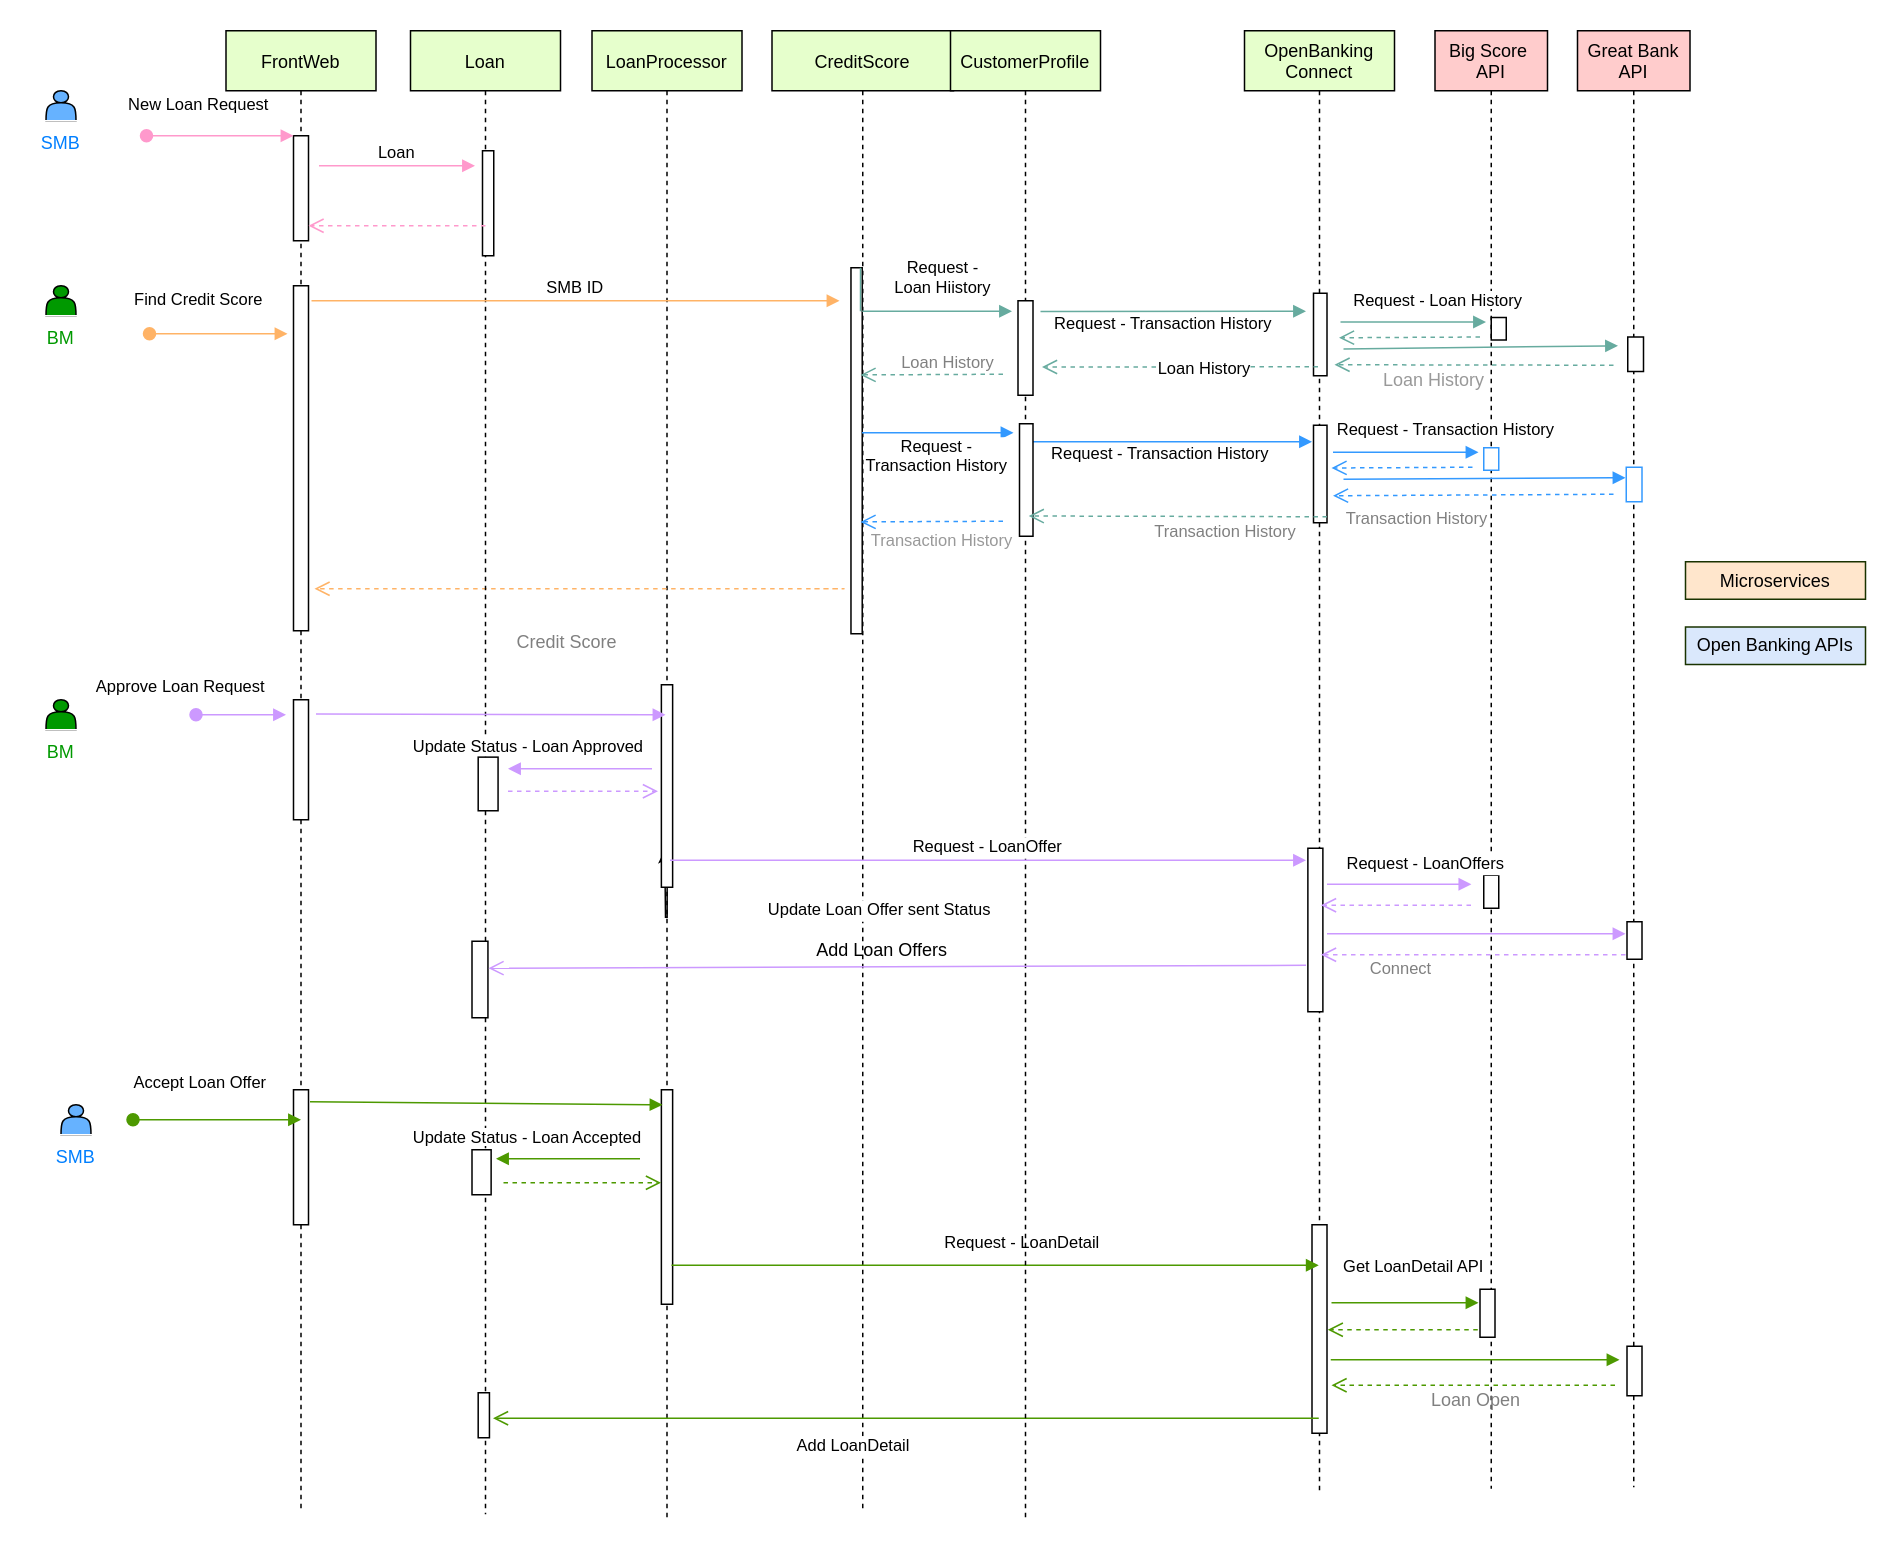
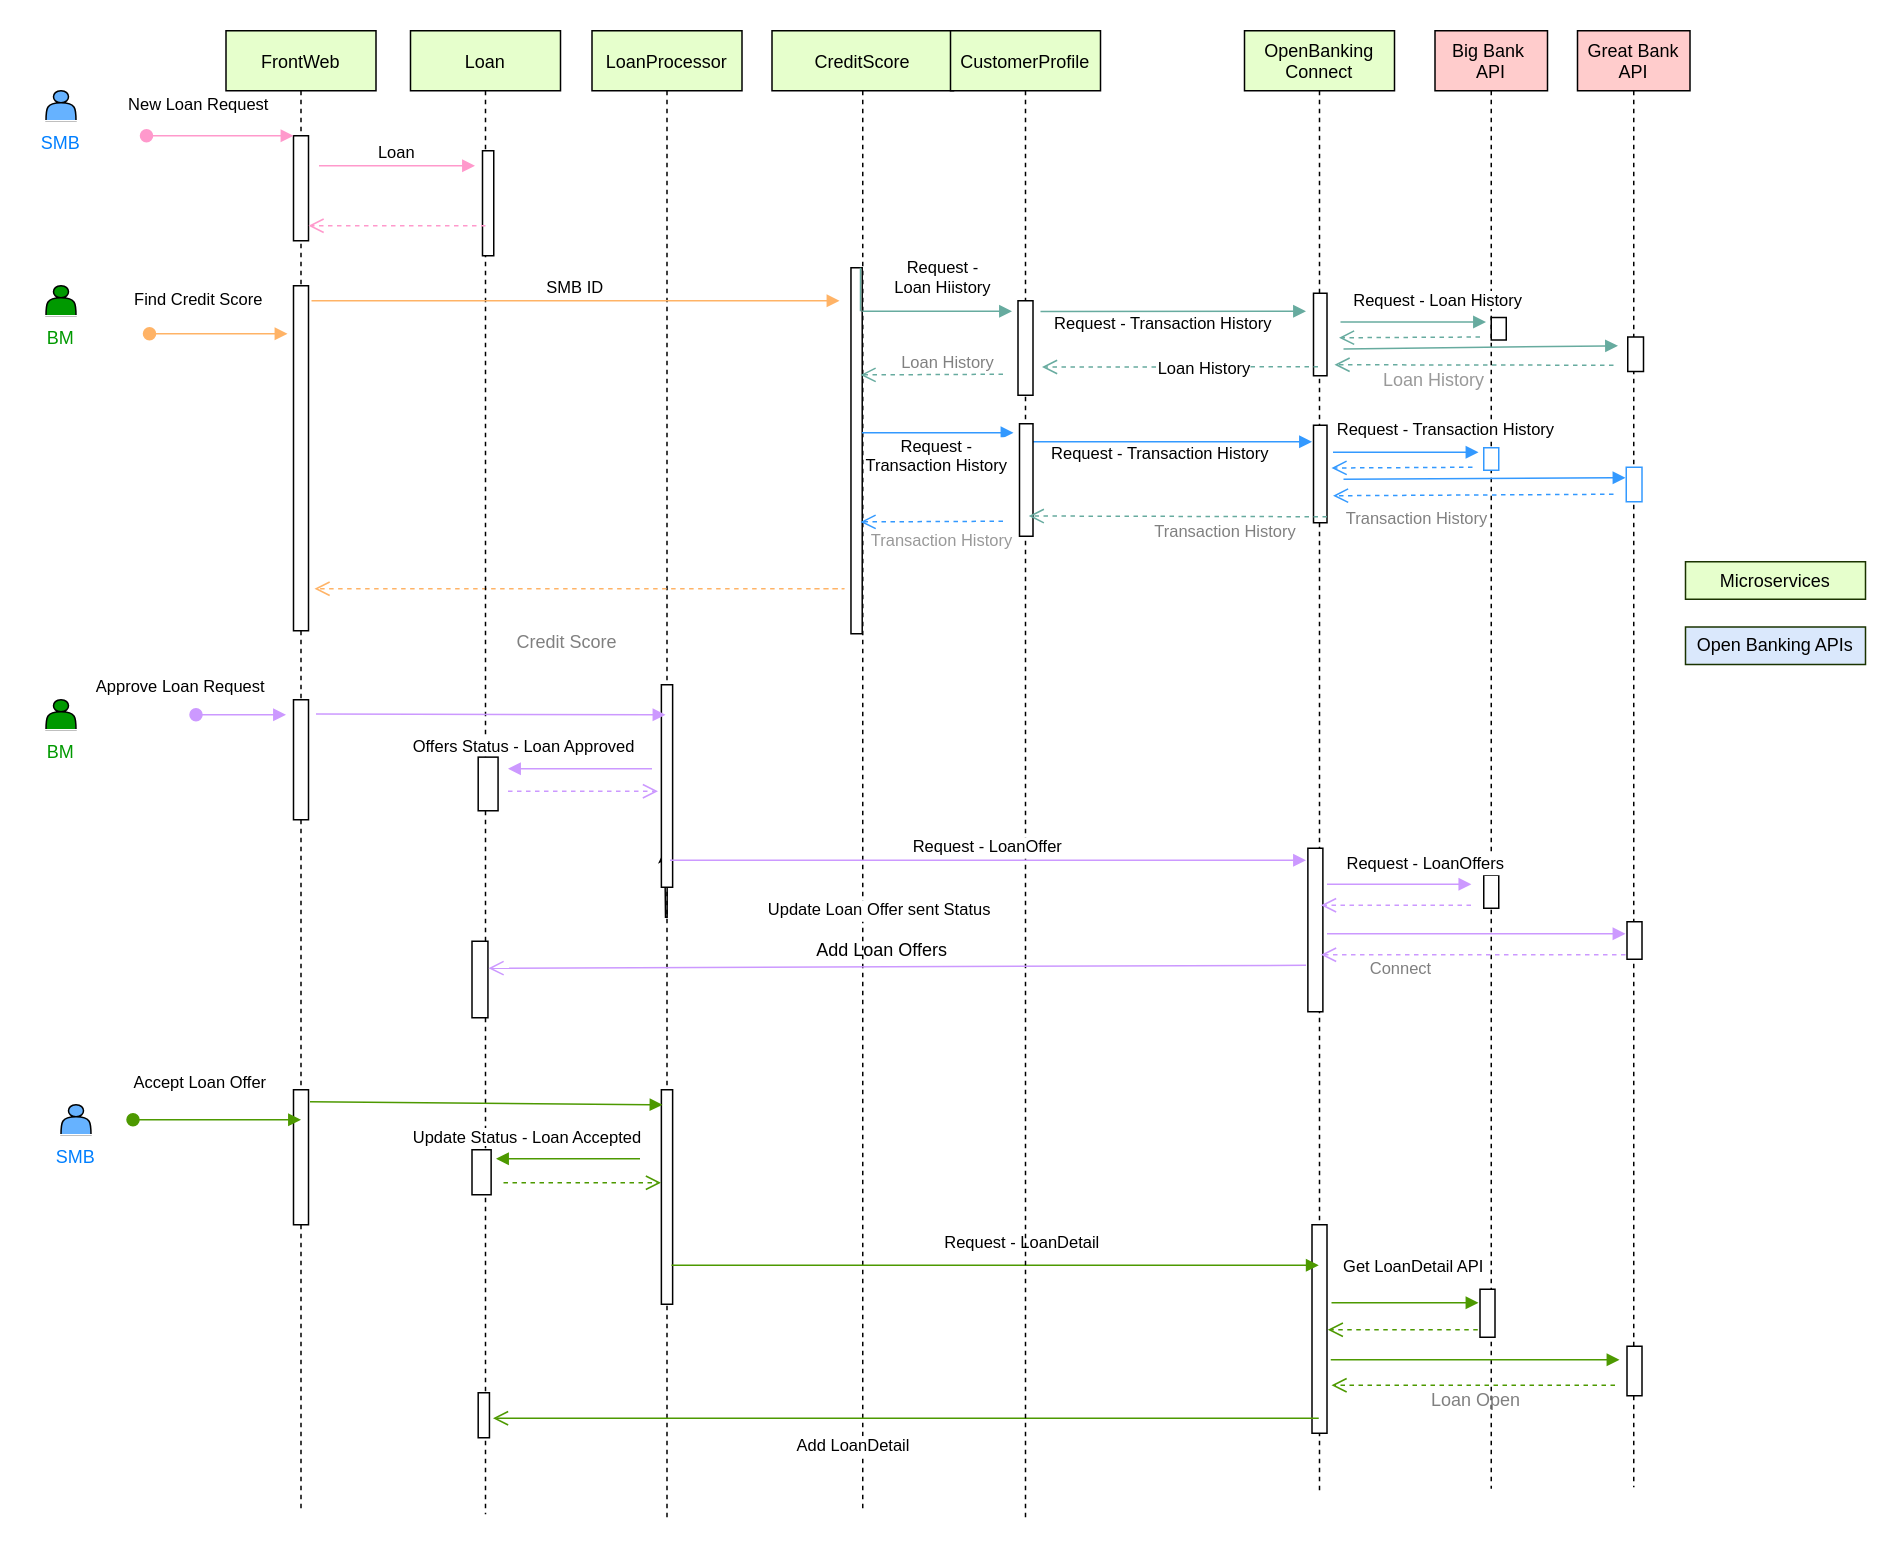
- <mxCell id="33" value="Big Score &#10;API" style="shape=umlLifeline;perimeter=lifelinePerimeter;container=1;collapsible=0;recursiveResize=0;rounded=0;shadow=0;strokeWidth=1;fillColor=#FFCCCC;" parent="1" vertex="1"><mxGeometry x="956" y="20" width="75" height="972" as="geometry" /></mxCell>
+ <mxCell id="33" value="Big Bank &#10;API" style="shape=umlLifeline;perimeter=lifelinePerimeter;container=1;collapsible=0;recursiveResize=0;rounded=0;shadow=0;strokeWidth=1;fillColor=#FFCCCC;" parent="1" vertex="1"><mxGeometry x="956" y="20" width="75" height="972" as="geometry" /></mxCell>
- <mxCell id="66" value="Microservices" style="rounded=0;whiteSpace=wrap;html=1;strokeColor=#1A3300;fillColor=#ffe6cc;shadow=0;" parent="1" vertex="1"><mxGeometry x="1123" y="374" width="120" height="25" as="geometry" /></mxCell>
+ <mxCell id="66" value="Microservices" style="rounded=0;whiteSpace=wrap;html=1;strokeColor=#1A3300;fillColor=#E6FFCC;shadow=0;" parent="1" vertex="1"><mxGeometry x="1123" y="374" width="120" height="25" as="geometry" /></mxCell>
- <mxCell id="62" value="&lt;meta charset=&quot;utf-8&quot;&gt;&lt;span style=&quot;color: rgb(0, 0, 0); font-family: helvetica; font-size: 11px; font-style: normal; font-weight: 400; letter-spacing: normal; text-align: center; text-indent: 0px; text-transform: none; word-spacing: 0px; background-color: rgb(255, 255, 255); display: inline; float: none;&quot;&gt;Update Status - Loan Approved&lt;/span&gt;" style="text;whiteSpace=wrap;html=1;" parent="1" vertex="1"><mxGeometry x="272.997" y="483.003" width="174" height="28" as="geometry" /></mxCell>
+ <mxCell id="62" value="&lt;meta charset=&quot;utf-8&quot;&gt;&lt;span style=&quot;color: rgb(0, 0, 0); font-family: helvetica; font-size: 11px; font-style: normal; font-weight: 400; letter-spacing: normal; text-align: center; text-indent: 0px; text-transform: none; word-spacing: 0px; background-color: rgb(255, 255, 255); display: inline; float: none;&quot;&gt;Offers Status - Loan Approved&lt;/span&gt;" style="text;whiteSpace=wrap;html=1;" parent="1" vertex="1"><mxGeometry x="272.997" y="483.003" width="174" height="28" as="geometry" /></mxCell>
